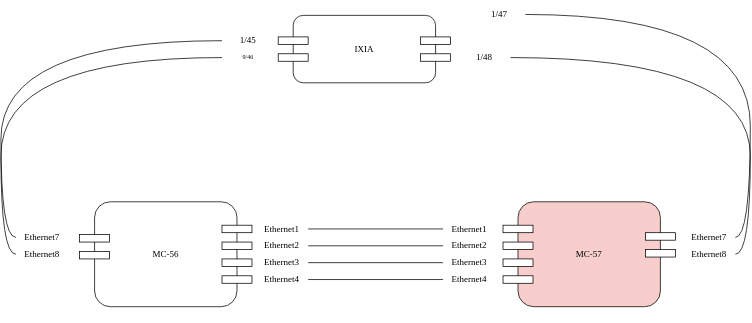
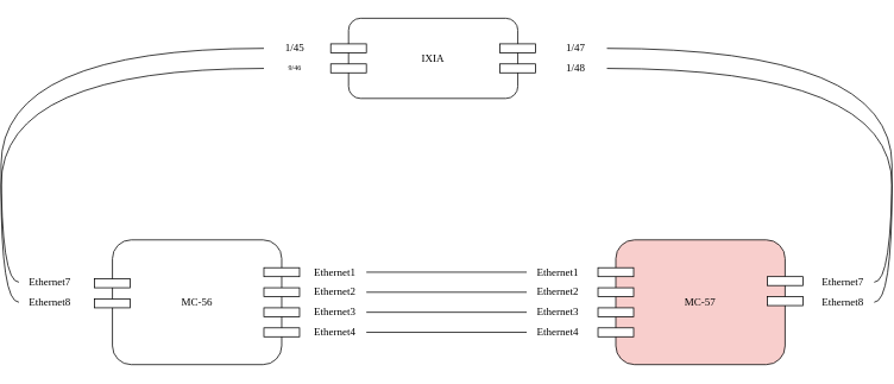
- <mxCell id="34" value="&lt;font style=&quot;font-size: 12px;&quot;&gt;1/47&lt;/font&gt;" style="text;html=1;strokeColor=none;fillColor=none;align=center;verticalAlign=middle;whiteSpace=wrap;rounded=0;fontFamily=Verdana;fontSize=8;" vertex="1" parent="1"><mxGeometry x="630" y="9.38" width="70" height="18.75" as="geometry" /></mxCell>
+ <mxCell id="34" value="&lt;font style=&quot;font-size: 12px;&quot;&gt;1/47&lt;/font&gt;" style="text;html=1;strokeColor=none;fillColor=none;align=center;verticalAlign=middle;whiteSpace=wrap;rounded=0;fontFamily=Verdana;fontSize=8;" vertex="1" parent="1"><mxGeometry x="610" y="44.38" width="70" height="18.75" as="geometry" /></mxCell>
